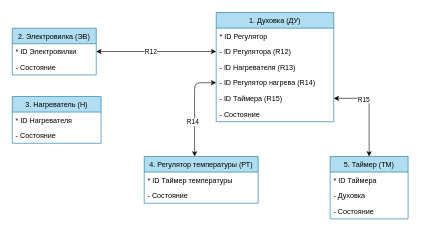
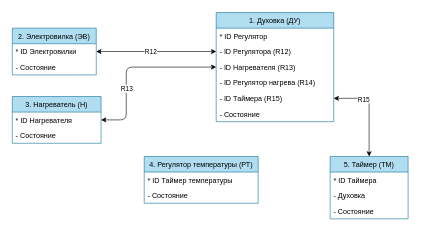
+ <mxCell id="14" style="edgeStyle=orthogonalEdgeStyle;orthogonalLoop=1;jettySize=auto;html=1;entryX=0;entryY=0.5;entryDx=0;entryDy=0;startArrow=classic;startFill=1;" parent="1" source="16" target="5" edge="1"><mxGeometry relative="1" as="geometry"><Array as="points"><mxPoint x="210" y="111" /></Array></mxGeometry></mxCell>
+ <mxCell id="15" value="R13" style="edgeLabel;html=1;align=center;verticalAlign=middle;resizable=0;points=[];" parent="14" vertex="1" connectable="0"><mxGeometry x="0.405" y="-48" relative="1" as="geometry"><mxPoint x="-67" y="-13" as="offset" /></mxGeometry></mxCell>
- <mxCell id="19" style="edgeStyle=orthogonalEdgeStyle;orthogonalLoop=1;jettySize=auto;html=1;entryX=0;entryY=0.5;entryDx=0;entryDy=0;startArrow=classic;startFill=1;" parent="1" source="23" target="6" edge="1"><mxGeometry relative="1" as="geometry"><Array as="points"><mxPoint x="324" y="137" /></Array></mxGeometry></mxCell>
- <mxCell id="20" value="R14" style="edgeLabel;html=1;align=center;verticalAlign=middle;resizable=0;points=[];" parent="19" vertex="1" connectable="0"><mxGeometry x="-0.299" relative="1" as="geometry"><mxPoint x="-4" y="-2" as="offset" /></mxGeometry></mxCell>
